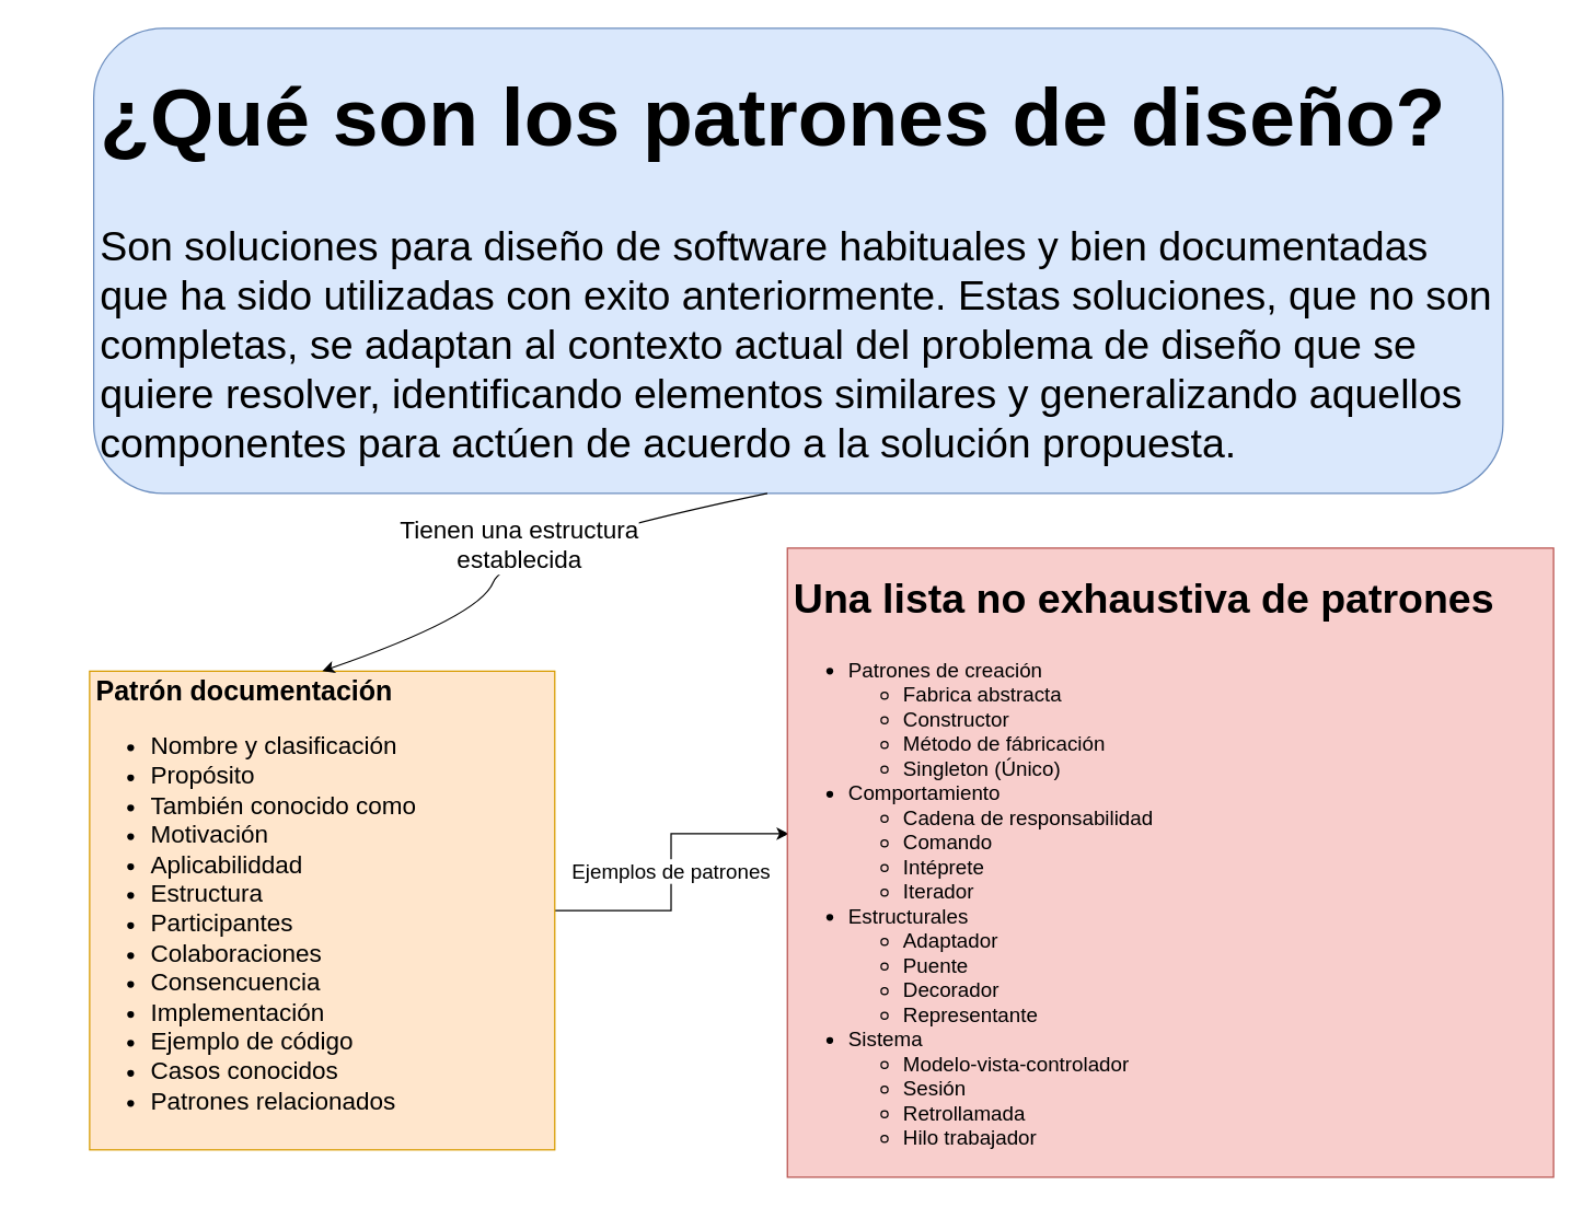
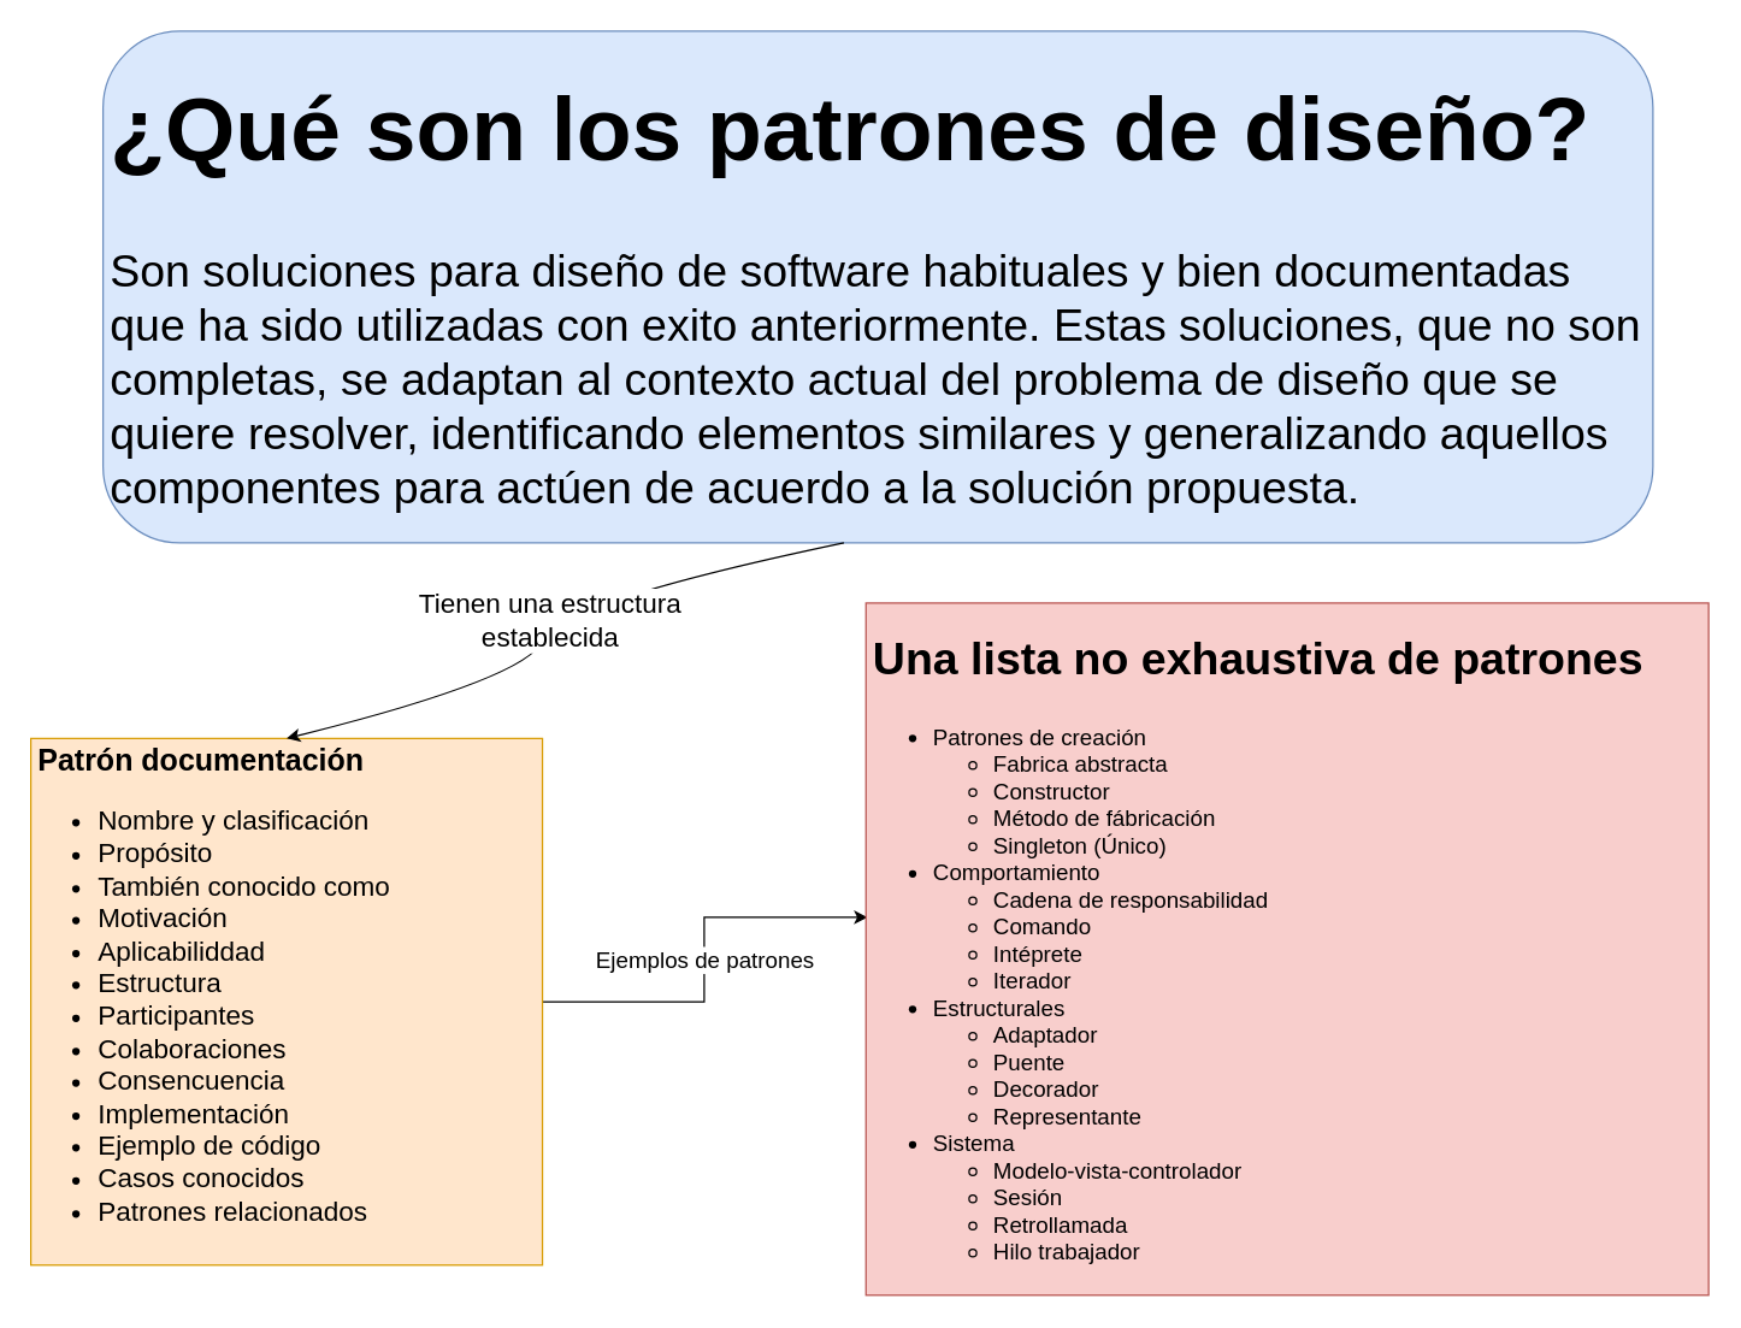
- <mxCell id="4" value="&lt;h1 style=&quot;font-size: 20px&quot;&gt;&lt;font style=&quot;font-size: 20px&quot;&gt;Patrón documentación&lt;/font&gt;&lt;/h1&gt;&lt;div style=&quot;font-size: 18px&quot;&gt;&lt;ul&gt;&lt;li&gt;&lt;font style=&quot;font-size: 18px&quot;&gt;Nombre y clasificación&lt;/font&gt;&lt;/li&gt;&lt;li&gt;Propósito&lt;/li&gt;&lt;li&gt;&lt;font style=&quot;font-size: 18px&quot;&gt;También conocido como&lt;/font&gt;&lt;/li&gt;&lt;li&gt;&lt;font style=&quot;font-size: 18px&quot;&gt;Motivación&lt;/font&gt;&lt;/li&gt;&lt;li&gt;&lt;font style=&quot;font-size: 18px&quot;&gt;Aplicabiliddad&lt;/font&gt;&lt;/li&gt;&lt;li&gt;&lt;font style=&quot;font-size: 18px&quot;&gt;Estructura&lt;/font&gt;&lt;/li&gt;&lt;li&gt;&lt;font style=&quot;font-size: 18px&quot;&gt;Participantes&lt;/font&gt;&lt;/li&gt;&lt;li&gt;&lt;font style=&quot;font-size: 18px&quot;&gt;Colaboraciones&lt;/font&gt;&lt;/li&gt;&lt;li&gt;&lt;font style=&quot;font-size: 18px&quot;&gt;Consencuencia&amp;nbsp;&lt;/font&gt;&lt;/li&gt;&lt;li&gt;&lt;font style=&quot;font-size: 18px&quot;&gt;Implementación&lt;/font&gt;&lt;/li&gt;&lt;li&gt;&lt;font style=&quot;font-size: 18px&quot;&gt;Ejemplo de código&lt;/font&gt;&lt;/li&gt;&lt;li&gt;&lt;font style=&quot;font-size: 18px&quot;&gt;Casos conocidos&lt;/font&gt;&lt;/li&gt;&lt;li&gt;&lt;font style=&quot;font-size: 18px&quot;&gt;Patrones relacionados&lt;/font&gt;&lt;/li&gt;&lt;/ul&gt;&lt;/div&gt;" style="text;html=1;strokeColor=#d79b00;fillColor=#ffe6cc;spacing=5;spacingTop=-20;whiteSpace=wrap;overflow=hidden;rounded=0;fontSize=30;glass=0;shadow=0;" vertex="1" parent="1"><mxGeometry x="65" y="490" width="340" height="350" as="geometry" /></mxCell>
+ <mxCell id="4" value="&lt;h1 style=&quot;font-size: 20px&quot;&gt;&lt;font style=&quot;font-size: 20px&quot;&gt;Patrón documentación&lt;/font&gt;&lt;/h1&gt;&lt;div style=&quot;font-size: 18px&quot;&gt;&lt;ul&gt;&lt;li&gt;&lt;font style=&quot;font-size: 18px&quot;&gt;Nombre y clasificación&lt;/font&gt;&lt;/li&gt;&lt;li&gt;Propósito&lt;/li&gt;&lt;li&gt;&lt;font style=&quot;font-size: 18px&quot;&gt;También conocido como&lt;/font&gt;&lt;/li&gt;&lt;li&gt;&lt;font style=&quot;font-size: 18px&quot;&gt;Motivación&lt;/font&gt;&lt;/li&gt;&lt;li&gt;&lt;font style=&quot;font-size: 18px&quot;&gt;Aplicabiliddad&lt;/font&gt;&lt;/li&gt;&lt;li&gt;&lt;font style=&quot;font-size: 18px&quot;&gt;Estructura&lt;/font&gt;&lt;/li&gt;&lt;li&gt;&lt;font style=&quot;font-size: 18px&quot;&gt;Participantes&lt;/font&gt;&lt;/li&gt;&lt;li&gt;&lt;font style=&quot;font-size: 18px&quot;&gt;Colaboraciones&lt;/font&gt;&lt;/li&gt;&lt;li&gt;&lt;font style=&quot;font-size: 18px&quot;&gt;Consencuencia&amp;nbsp;&lt;/font&gt;&lt;/li&gt;&lt;li&gt;&lt;font style=&quot;font-size: 18px&quot;&gt;Implementación&lt;/font&gt;&lt;/li&gt;&lt;li&gt;&lt;font style=&quot;font-size: 18px&quot;&gt;Ejemplo de código&lt;/font&gt;&lt;/li&gt;&lt;li&gt;&lt;font style=&quot;font-size: 18px&quot;&gt;Casos conocidos&lt;/font&gt;&lt;/li&gt;&lt;li&gt;&lt;font style=&quot;font-size: 18px&quot;&gt;Patrones relacionados&lt;/font&gt;&lt;/li&gt;&lt;/ul&gt;&lt;/div&gt;" style="text;html=1;strokeColor=#d79b00;fillColor=#ffe6cc;spacing=5;spacingTop=-20;whiteSpace=wrap;overflow=hidden;rounded=0;fontSize=30;glass=0;shadow=0;" vertex="1" parent="1"><mxGeometry x="20" y="490" width="340" height="350" as="geometry" /></mxCell>
